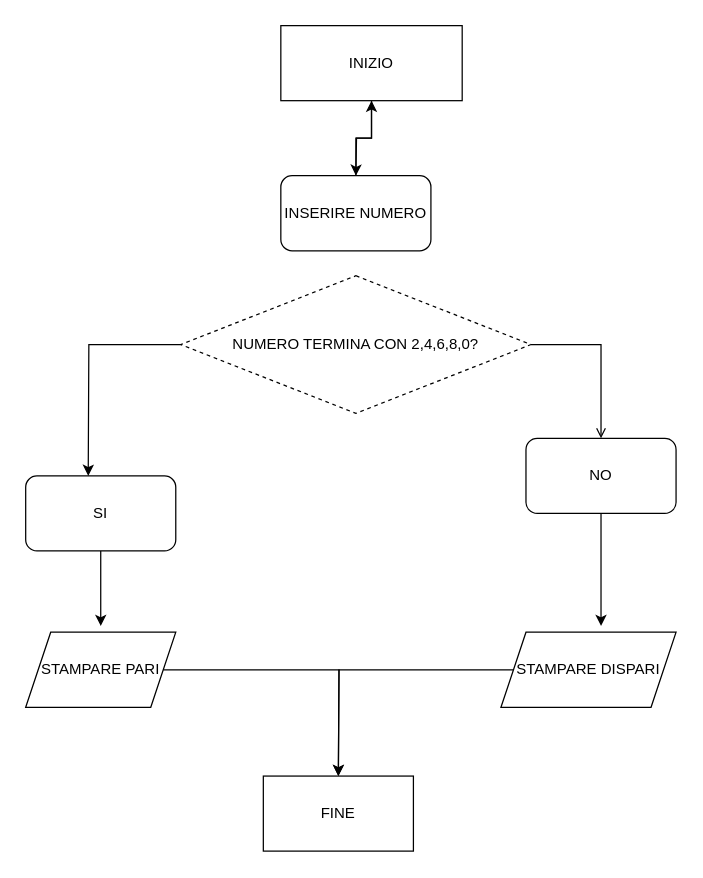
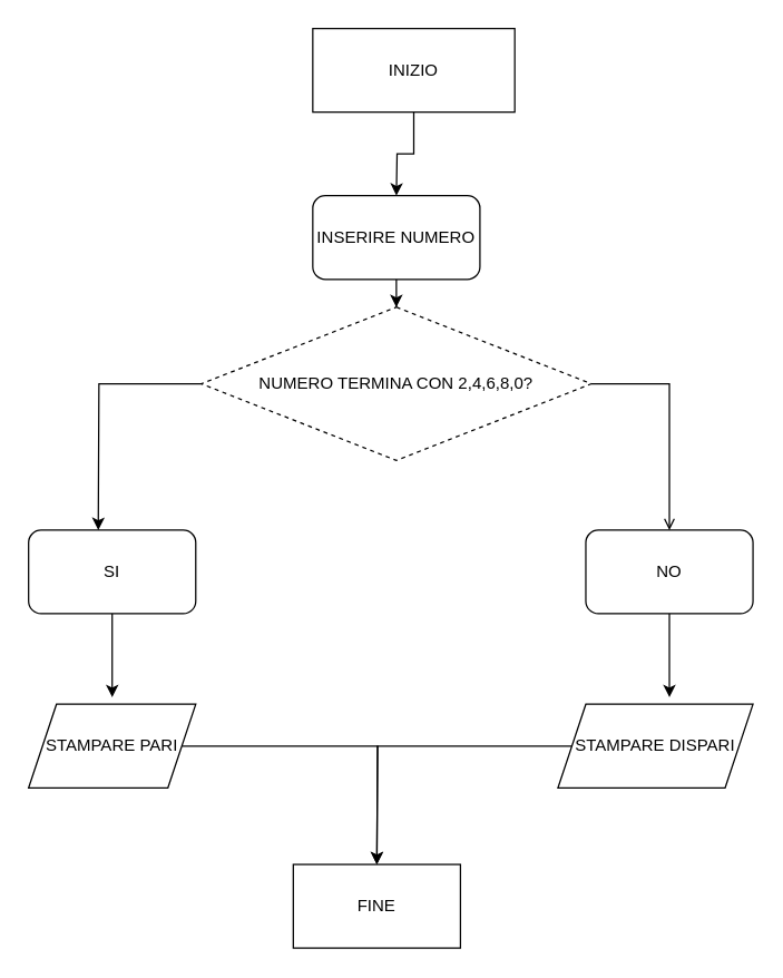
- <mxCell id="4" style="edgeStyle=orthogonalEdgeStyle;rounded=0;orthogonalLoop=1;jettySize=auto;html=1;" edge="1" parent="1" source="5" target="3"><mxGeometry relative="1" as="geometry"><mxPoint x="284" y="260" as="targetPoint" /></mxGeometry></mxCell>
+ <mxCell id="4" style="edgeStyle=orthogonalEdgeStyle;rounded=0;orthogonalLoop=1;jettySize=auto;html=1;" edge="1" parent="1" source="5" target="8"><mxGeometry relative="1" as="geometry"><mxPoint x="284" y="260" as="targetPoint" /></mxGeometry></mxCell>
- <mxCell id="10" value="NO" style="rounded=1;whiteSpace=wrap;html=1;" vertex="1" parent="1"><mxGeometry x="420" y="350" width="120" height="60" as="geometry" /></mxCell>
+ <mxCell id="10" value="NO" style="rounded=1;whiteSpace=wrap;html=1;" vertex="1" parent="1"><mxGeometry x="420" y="380" width="120" height="60" as="geometry" /></mxCell>
